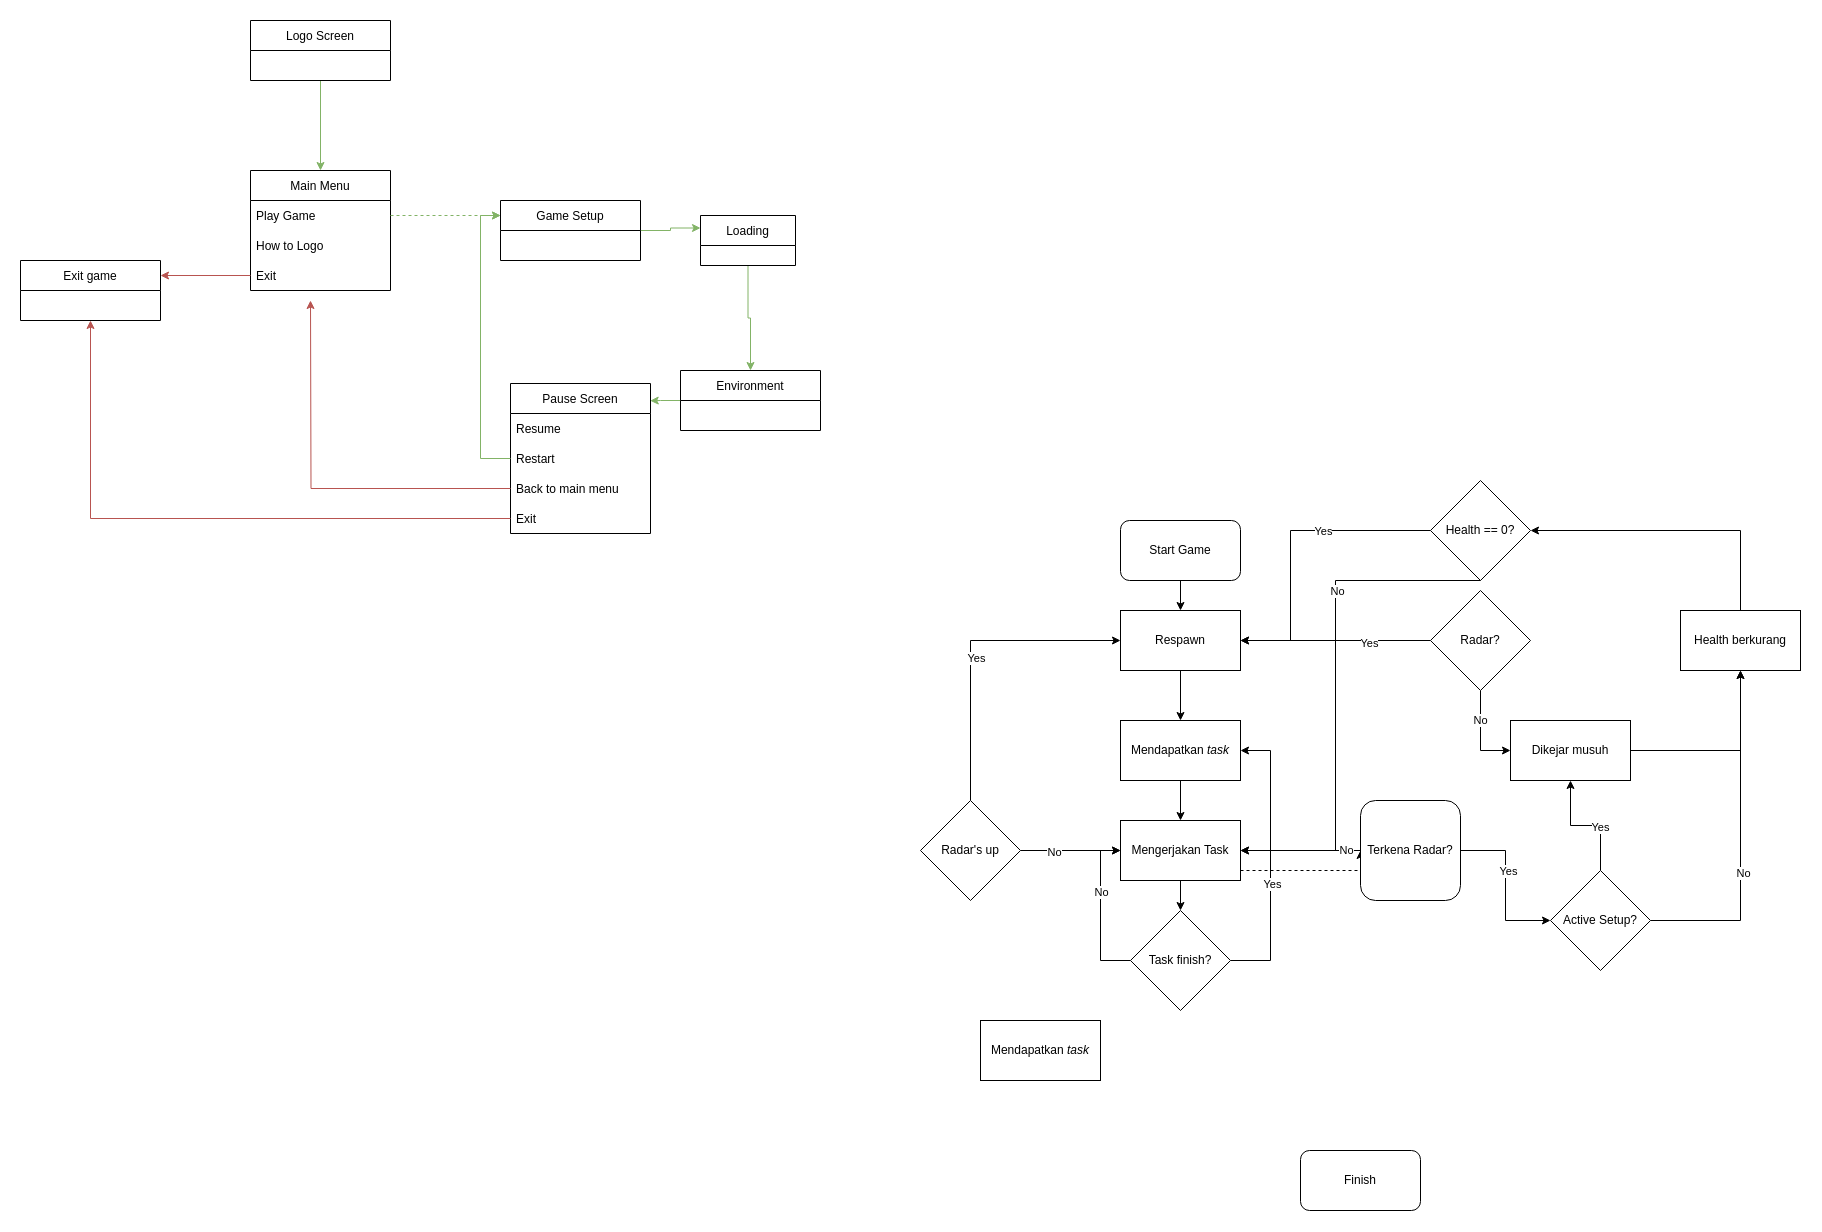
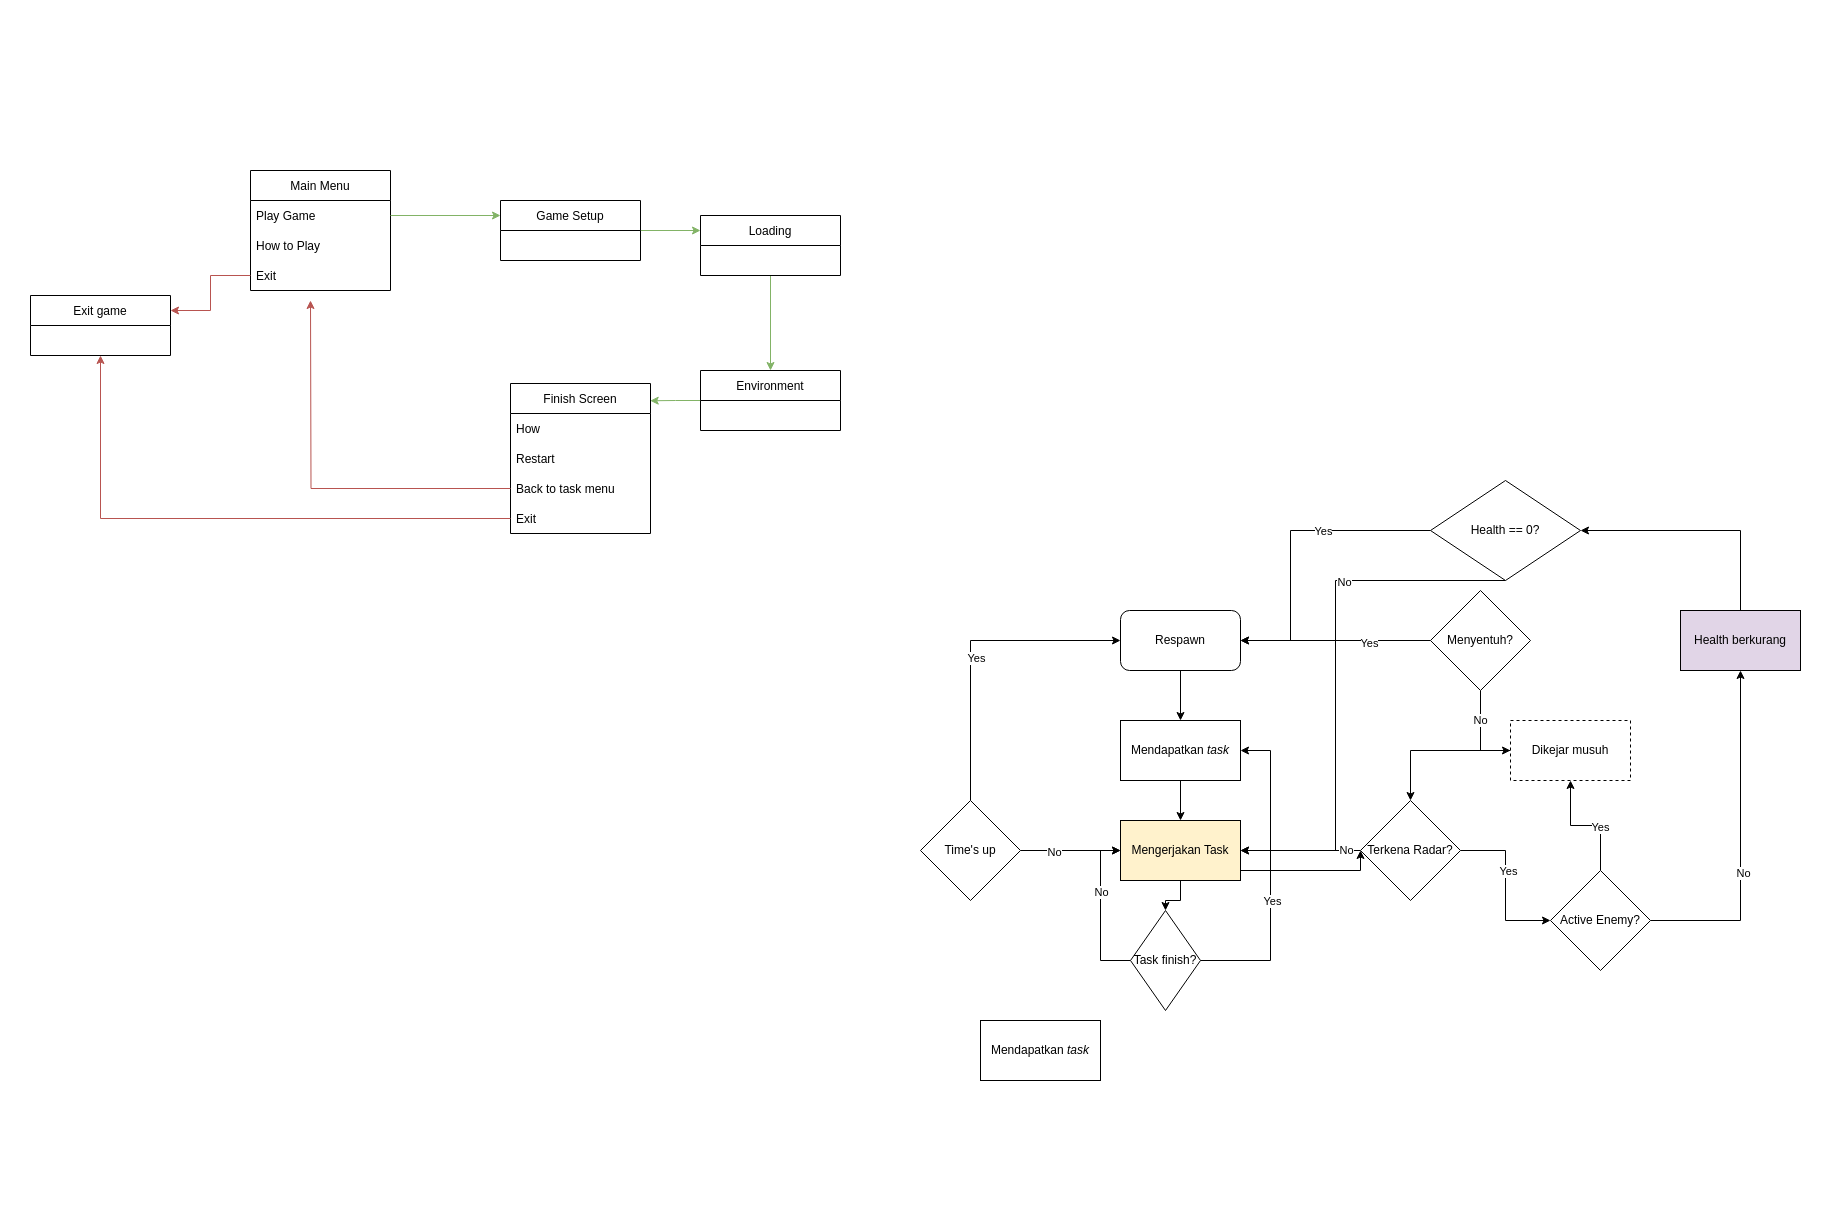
- <mxCell id="3" value="Logo Screen" style="swimlane;fontStyle=0;childLayout=stackLayout;horizontal=1;startSize=30;horizontalStack=0;resizeParent=1;resizeParentMax=0;resizeLast=0;collapsible=1;marginBottom=0;" parent="1" vertex="1"><mxGeometry x="250" y="20" width="140" height="60" as="geometry" /></mxCell>
- <mxCell id="2" style="edgeStyle=orthogonalEdgeStyle;rounded=0;orthogonalLoop=1;jettySize=auto;html=1;entryX=0.5;entryY=0;entryDx=0;entryDy=0;fillColor=#d5e8d4;strokeColor=#82b366;" parent="1" source="3" target="4" edge="1"><mxGeometry relative="1" as="geometry" /></mxCell>
- <mxCell id="16" style="edgeStyle=orthogonalEdgeStyle;rounded=0;orthogonalLoop=1;jettySize=auto;html=1;exitX=1;exitY=0.5;exitDx=0;exitDy=0;entryX=0;entryY=0.25;entryDx=0;entryDy=0;fillColor=#d5e8d4;strokeColor=#82b366;dashed=1;" parent="1" source="5" target="9" edge="1"><mxGeometry relative="1" as="geometry" /></mxCell>
+ <mxCell id="16" style="edgeStyle=orthogonalEdgeStyle;rounded=0;orthogonalLoop=1;jettySize=auto;html=1;exitX=1;exitY=0.5;exitDx=0;exitDy=0;entryX=0;entryY=0.25;entryDx=0;entryDy=0;fillColor=#d5e8d4;strokeColor=#82b366;" parent="1" source="5" target="9" edge="1"><mxGeometry relative="1" as="geometry" /></mxCell>
- <mxCell id="11" value="Loading" style="swimlane;fontStyle=0;childLayout=stackLayout;horizontal=1;startSize=30;horizontalStack=0;resizeParent=1;resizeParentMax=0;resizeLast=0;collapsible=1;marginBottom=0;" parent="1" vertex="1"><mxGeometry x="700" y="215" width="95" height="50" as="geometry" /></mxCell>
+ <mxCell id="11" value="Loading" style="swimlane;fontStyle=0;childLayout=stackLayout;horizontal=1;startSize=30;horizontalStack=0;resizeParent=1;resizeParentMax=0;resizeLast=0;collapsible=1;marginBottom=0;" parent="1" vertex="1"><mxGeometry x="700" y="215" width="140" height="60" as="geometry" /></mxCell>
- <mxCell id="6" value="How to Logo" style="text;strokeColor=none;fillColor=none;align=left;verticalAlign=middle;spacingLeft=4;spacingRight=4;overflow=hidden;points=[[0,0.5],[1,0.5]];portConstraint=eastwest;rotatable=0;" parent="4" vertex="1"><mxGeometry y="60" width="140" height="30" as="geometry" /></mxCell>
+ <mxCell id="6" value="How to Play" style="text;strokeColor=none;fillColor=none;align=left;verticalAlign=middle;spacingLeft=4;spacingRight=4;overflow=hidden;points=[[0,0.5],[1,0.5]];portConstraint=eastwest;rotatable=0;" parent="4" vertex="1"><mxGeometry y="60" width="140" height="30" as="geometry" /></mxCell>
- <mxCell id="14" value="Exit game" style="swimlane;fontStyle=0;childLayout=stackLayout;horizontal=1;startSize=30;horizontalStack=0;resizeParent=1;resizeParentMax=0;resizeLast=0;collapsible=1;marginBottom=0;" parent="1" vertex="1"><mxGeometry x="20" y="260" width="140" height="60" as="geometry" /></mxCell>
+ <mxCell id="14" value="Exit game" style="swimlane;fontStyle=0;childLayout=stackLayout;horizontal=1;startSize=30;horizontalStack=0;resizeParent=1;resizeParentMax=0;resizeLast=0;collapsible=1;marginBottom=0;" parent="1" vertex="1"><mxGeometry x="30" y="295" width="140" height="60" as="geometry" /></mxCell>
- <mxCell id="23" style="edgeStyle=orthogonalEdgeStyle;rounded=0;orthogonalLoop=1;jettySize=auto;html=1;entryX=0;entryY=0.25;entryDx=0;entryDy=0;fillColor=#d5e8d4;strokeColor=#82b366;" parent="1" source="19" target="9" edge="1"><mxGeometry relative="1" as="geometry" /></mxCell>
- <mxCell id="17" value="Pause Screen" style="swimlane;fontStyle=0;childLayout=stackLayout;horizontal=1;startSize=30;horizontalStack=0;resizeParent=1;resizeParentMax=0;resizeLast=0;collapsible=1;marginBottom=0;" parent="1" vertex="1"><mxGeometry x="510" y="383" width="140" height="150" as="geometry" /></mxCell>
+ <mxCell id="17" value="Finish Screen" style="swimlane;fontStyle=0;childLayout=stackLayout;horizontal=1;startSize=30;horizontalStack=0;resizeParent=1;resizeParentMax=0;resizeLast=0;collapsible=1;marginBottom=0;" parent="1" vertex="1"><mxGeometry x="510" y="383" width="140" height="150" as="geometry" /></mxCell>
- <mxCell id="13" value="Environment" style="swimlane;fontStyle=0;childLayout=stackLayout;horizontal=1;startSize=30;horizontalStack=0;resizeParent=1;resizeParentMax=0;resizeLast=0;collapsible=1;marginBottom=0;" parent="1" vertex="1"><mxGeometry x="680" y="370" width="140" height="60" as="geometry" /></mxCell>
+ <mxCell id="13" value="Environment" style="swimlane;fontStyle=0;childLayout=stackLayout;horizontal=1;startSize=30;horizontalStack=0;resizeParent=1;resizeParentMax=0;resizeLast=0;collapsible=1;marginBottom=0;" parent="1" vertex="1"><mxGeometry x="700" y="370" width="140" height="60" as="geometry" /></mxCell>
- <mxCell id="18" value="Resume" style="text;strokeColor=none;fillColor=none;align=left;verticalAlign=middle;spacingLeft=4;spacingRight=4;overflow=hidden;points=[[0,0.5],[1,0.5]];portConstraint=eastwest;rotatable=0;" parent="17" vertex="1"><mxGeometry y="30" width="140" height="30" as="geometry" /></mxCell>
+ <mxCell id="18" value="How" style="text;strokeColor=none;fillColor=none;align=left;verticalAlign=middle;spacingLeft=4;spacingRight=4;overflow=hidden;points=[[0,0.5],[1,0.5]];portConstraint=eastwest;rotatable=0;" parent="17" vertex="1"><mxGeometry y="30" width="140" height="30" as="geometry" /></mxCell>
- <mxCell id="20" value="Back to main menu" style="text;strokeColor=none;fillColor=none;align=left;verticalAlign=middle;spacingLeft=4;spacingRight=4;overflow=hidden;points=[[0,0.5],[1,0.5]];portConstraint=eastwest;rotatable=0;" parent="17" vertex="1"><mxGeometry y="90" width="140" height="30" as="geometry" /></mxCell>
+ <mxCell id="20" value="Back to task menu" style="text;strokeColor=none;fillColor=none;align=left;verticalAlign=middle;spacingLeft=4;spacingRight=4;overflow=hidden;points=[[0,0.5],[1,0.5]];portConstraint=eastwest;rotatable=0;" parent="17" vertex="1"><mxGeometry y="90" width="140" height="30" as="geometry" /></mxCell>
- <mxCell id="64" value="Health == 0?" style="rhombus;whiteSpace=wrap;html=1;" parent="1" vertex="1"><mxGeometry x="1430" y="480" width="100" height="100" as="geometry" /></mxCell>
+ <mxCell id="64" value="Health == 0?" style="rhombus;whiteSpace=wrap;html=1;" parent="1" vertex="1"><mxGeometry x="1430" y="480" width="150" height="100" as="geometry" /></mxCell>
- <mxCell id="31" value="Start Game" style="rounded=1;whiteSpace=wrap;html=1;" parent="1" vertex="1"><mxGeometry x="1120" y="520" width="120" height="60" as="geometry" /></mxCell>
- <mxCell id="30" value="" style="edgeStyle=orthogonalEdgeStyle;rounded=0;orthogonalLoop=1;jettySize=auto;html=1;entryX=0.5;entryY=0;entryDx=0;entryDy=0;" parent="1" source="31" target="42" edge="1"><mxGeometry relative="1" as="geometry" /></mxCell>
- <mxCell id="42" value="Respawn" style="rounded=0;whiteSpace=wrap;html=1;" parent="1" vertex="1"><mxGeometry x="1120" y="610" width="120" height="60" as="geometry" /></mxCell>
+ <mxCell id="42" value="Respawn" style="whiteSpace=wrap;html=1;rounded=1;" parent="1" vertex="1"><mxGeometry x="1120" y="610" width="120" height="60" as="geometry" /></mxCell>
- <mxCell id="57" value="Radar?" style="rhombus;whiteSpace=wrap;html=1;" parent="1" vertex="1"><mxGeometry x="1430" y="590" width="100" height="100" as="geometry" /></mxCell>
+ <mxCell id="57" value="Menyentuh?" style="rhombus;whiteSpace=wrap;html=1;" parent="1" vertex="1"><mxGeometry x="1430" y="590" width="100" height="100" as="geometry" /></mxCell>
- <mxCell id="59" value="Health berkurang" style="rounded=0;whiteSpace=wrap;html=1;" parent="1" vertex="1"><mxGeometry x="1680" y="610" width="120" height="60" as="geometry" /></mxCell>
+ <mxCell id="59" value="Health berkurang" style="rounded=0;whiteSpace=wrap;html=1;fillColor=#e1d5e7;" parent="1" vertex="1"><mxGeometry x="1680" y="610" width="120" height="60" as="geometry" /></mxCell>
- <mxCell id="47" value="Dikejar musuh" style="rounded=0;whiteSpace=wrap;html=1;" parent="1" vertex="1"><mxGeometry x="1510" y="720" width="120" height="60" as="geometry" /></mxCell>
+ <mxCell id="47" value="Dikejar musuh" style="rounded=0;whiteSpace=wrap;html=1;dashed=1;" parent="1" vertex="1"><mxGeometry x="1510" y="720" width="120" height="60" as="geometry" /></mxCell>
- <mxCell id="46" style="edgeStyle=orthogonalEdgeStyle;rounded=0;orthogonalLoop=1;jettySize=auto;html=1;entryX=0.5;entryY=1;entryDx=0;entryDy=0;" parent="1" source="47" target="59" edge="1"><mxGeometry relative="1" as="geometry" /></mxCell>
+ <mxCell id="46" style="edgeStyle=orthogonalEdgeStyle;rounded=0;orthogonalLoop=1;jettySize=auto;html=1;" parent="1" source="47" target="52" edge="1"><mxGeometry relative="1" as="geometry" /></mxCell>
- <mxCell id="36" value="Radar's up" style="rhombus;whiteSpace=wrap;html=1;" parent="1" vertex="1"><mxGeometry x="920" y="800" width="100" height="100" as="geometry" /></mxCell>
+ <mxCell id="36" value="Time's up" style="rhombus;whiteSpace=wrap;html=1;" parent="1" vertex="1"><mxGeometry x="920" y="800" width="100" height="100" as="geometry" /></mxCell>
- <mxCell id="45" value="Mengerjakan Task" style="rounded=0;whiteSpace=wrap;html=1;" parent="1" vertex="1"><mxGeometry x="1120" y="820" width="120" height="60" as="geometry" /></mxCell>
+ <mxCell id="45" value="Mengerjakan Task" style="rounded=0;whiteSpace=wrap;html=1;fillColor=#fff2cc;" parent="1" vertex="1"><mxGeometry x="1120" y="820" width="120" height="60" as="geometry" /></mxCell>
- <mxCell id="52" value="Terkena Radar?" style="whiteSpace=wrap;html=1;rounded=1;" parent="1" vertex="1"><mxGeometry x="1360" y="800" width="100" height="100" as="geometry" /></mxCell>
+ <mxCell id="52" value="Terkena Radar?" style="rhombus;whiteSpace=wrap;html=1;" parent="1" vertex="1"><mxGeometry x="1360" y="800" width="100" height="100" as="geometry" /></mxCell>
- <mxCell id="44" style="edgeStyle=orthogonalEdgeStyle;rounded=0;orthogonalLoop=1;jettySize=auto;html=1;entryX=0;entryY=0.5;entryDx=0;entryDy=0;dashed=1;" parent="1" source="45" target="52" edge="1"><mxGeometry relative="1" as="geometry"><Array as="points"><mxPoint x="1360" y="870" /></Array></mxGeometry></mxCell>
+ <mxCell id="44" style="edgeStyle=orthogonalEdgeStyle;rounded=0;orthogonalLoop=1;jettySize=auto;html=1;entryX=0;entryY=0.5;entryDx=0;entryDy=0;" parent="1" source="45" target="52" edge="1"><mxGeometry relative="1" as="geometry"><Array as="points"><mxPoint x="1360" y="870" /></Array></mxGeometry></mxCell>
- <mxCell id="69" value="Active Setup?" style="rhombus;whiteSpace=wrap;html=1;" parent="1" vertex="1"><mxGeometry x="1550" y="870" width="100" height="100" as="geometry" /></mxCell>
+ <mxCell id="69" value="Active Enemy?" style="rhombus;whiteSpace=wrap;html=1;" parent="1" vertex="1"><mxGeometry x="1550" y="870" width="100" height="100" as="geometry" /></mxCell>
- <mxCell id="29" value="Task finish?" style="rhombus;whiteSpace=wrap;html=1;" parent="1" vertex="1"><mxGeometry x="1130" y="910" width="100" height="100" as="geometry" /></mxCell>
+ <mxCell id="29" value="Task finish?" style="rhombus;whiteSpace=wrap;html=1;" parent="1" vertex="1"><mxGeometry x="1130" y="910" width="70" height="100" as="geometry" /></mxCell>
- <mxCell id="40" value="Finish" style="rounded=1;whiteSpace=wrap;html=1;" parent="1" vertex="1"><mxGeometry x="1300" y="1150" width="120" height="60" as="geometry" /></mxCell>
